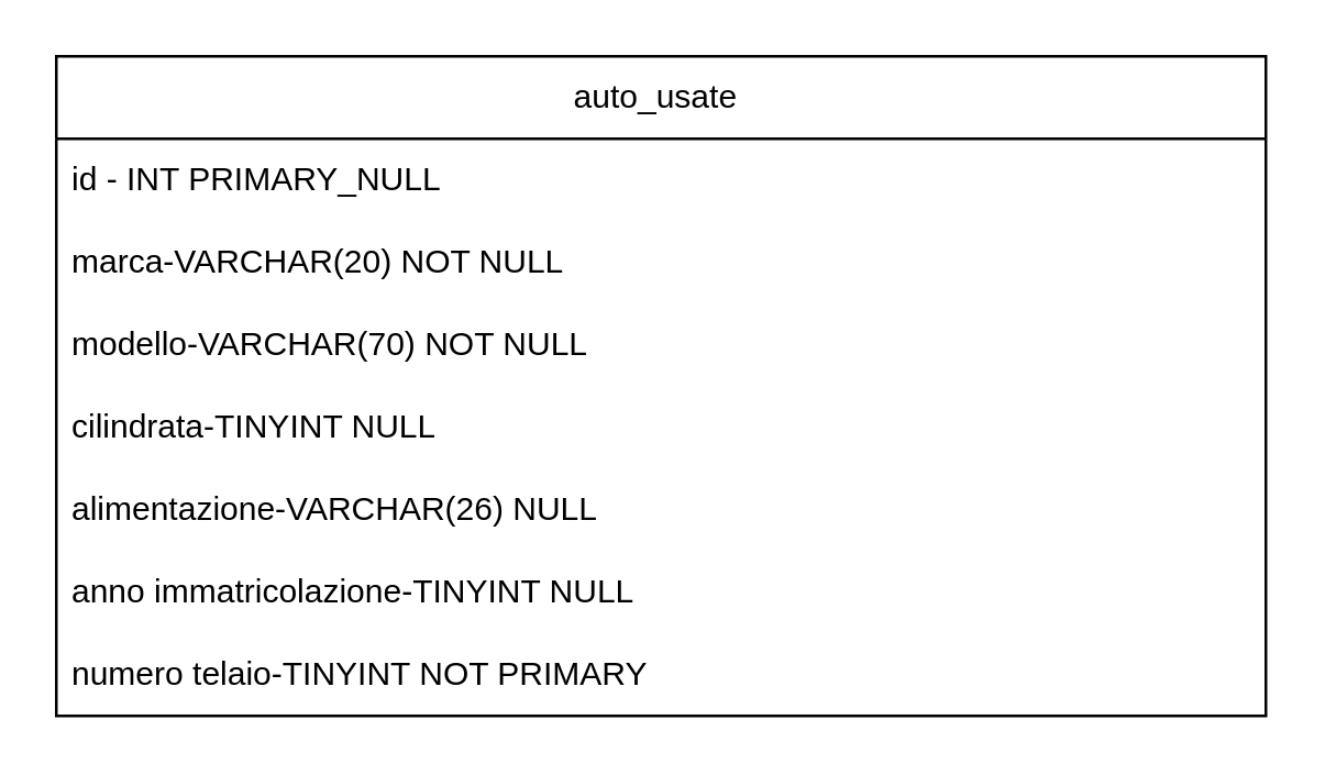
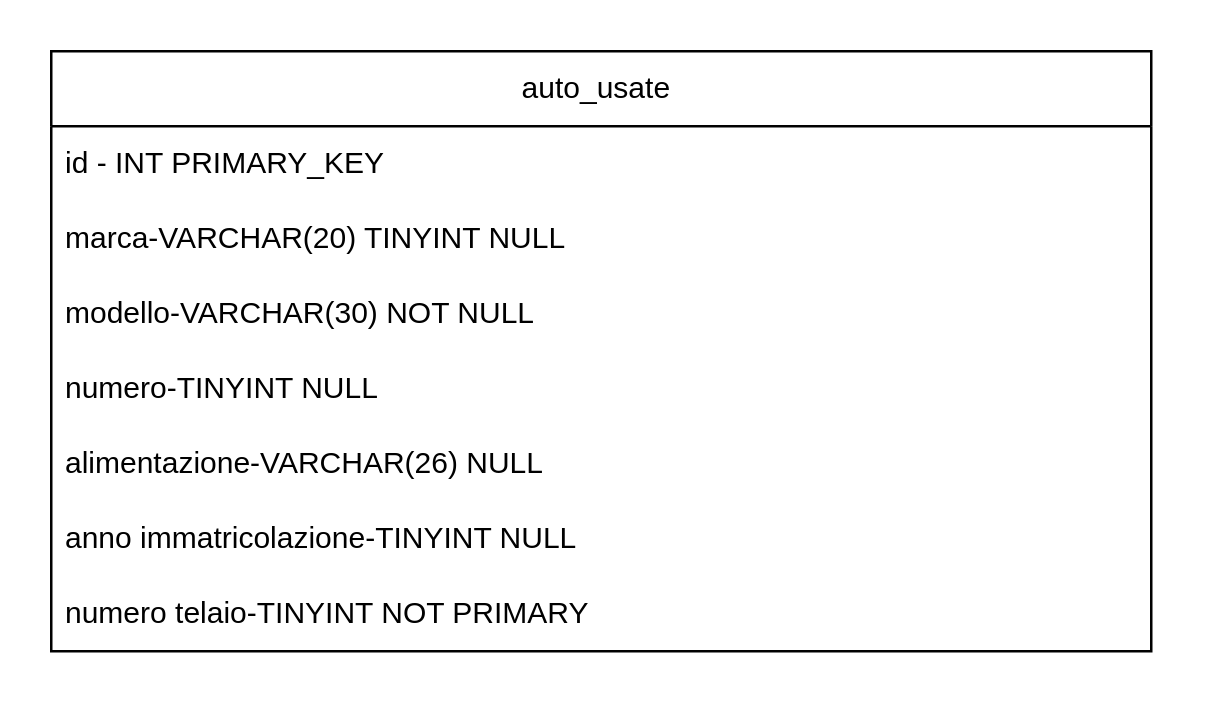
- <mxCell id="3" value="id - INT PRIMARY_NULL" style="text;strokeColor=none;fillColor=none;align=left;verticalAlign=middle;spacingLeft=4;spacingRight=4;overflow=hidden;points=[[0,0.5],[1,0.5]];portConstraint=eastwest;rotatable=0;whiteSpace=wrap;html=1;" vertex="1" parent="2"><mxGeometry y="30" width="440" height="30" as="geometry" /></mxCell>
+ <mxCell id="3" value="id - INT PRIMARY_KEY" style="text;strokeColor=none;fillColor=none;align=left;verticalAlign=middle;spacingLeft=4;spacingRight=4;overflow=hidden;points=[[0,0.5],[1,0.5]];portConstraint=eastwest;rotatable=0;whiteSpace=wrap;html=1;" vertex="1" parent="2"><mxGeometry y="30" width="440" height="30" as="geometry" /></mxCell>
- <mxCell id="4" value="marca-VARCHAR(20) NOT NULL&amp;nbsp;" style="text;strokeColor=none;fillColor=none;align=left;verticalAlign=middle;spacingLeft=4;spacingRight=4;overflow=hidden;points=[[0,0.5],[1,0.5]];portConstraint=eastwest;rotatable=0;whiteSpace=wrap;html=1;" vertex="1" parent="2"><mxGeometry y="60" width="440" height="30" as="geometry" /></mxCell>
+ <mxCell id="4" value="marca-VARCHAR(20) TINYINT NULL&amp;nbsp;" style="text;strokeColor=none;fillColor=none;align=left;verticalAlign=middle;spacingLeft=4;spacingRight=4;overflow=hidden;points=[[0,0.5],[1,0.5]];portConstraint=eastwest;rotatable=0;whiteSpace=wrap;html=1;" vertex="1" parent="2"><mxGeometry y="60" width="440" height="30" as="geometry" /></mxCell>
- <mxCell id="5" value="modello-VARCHAR(70) NOT NULL&amp;nbsp;" style="text;strokeColor=none;fillColor=none;align=left;verticalAlign=middle;spacingLeft=4;spacingRight=4;overflow=hidden;points=[[0,0.5],[1,0.5]];portConstraint=eastwest;rotatable=0;whiteSpace=wrap;html=1;" vertex="1" parent="2"><mxGeometry y="90" width="440" height="30" as="geometry" /></mxCell>
+ <mxCell id="5" value="modello-VARCHAR(30) NOT NULL&amp;nbsp;" style="text;strokeColor=none;fillColor=none;align=left;verticalAlign=middle;spacingLeft=4;spacingRight=4;overflow=hidden;points=[[0,0.5],[1,0.5]];portConstraint=eastwest;rotatable=0;whiteSpace=wrap;html=1;" vertex="1" parent="2"><mxGeometry y="90" width="440" height="30" as="geometry" /></mxCell>
- <mxCell id="6" value="cilindrata-TINYINT NULL" style="text;strokeColor=none;fillColor=none;align=left;verticalAlign=middle;spacingLeft=4;spacingRight=4;overflow=hidden;points=[[0,0.5],[1,0.5]];portConstraint=eastwest;rotatable=0;whiteSpace=wrap;html=1;" vertex="1" parent="2"><mxGeometry y="120" width="440" height="30" as="geometry" /></mxCell>
+ <mxCell id="6" value="numero-TINYINT NULL" style="text;strokeColor=none;fillColor=none;align=left;verticalAlign=middle;spacingLeft=4;spacingRight=4;overflow=hidden;points=[[0,0.5],[1,0.5]];portConstraint=eastwest;rotatable=0;whiteSpace=wrap;html=1;" vertex="1" parent="2"><mxGeometry y="120" width="440" height="30" as="geometry" /></mxCell>
